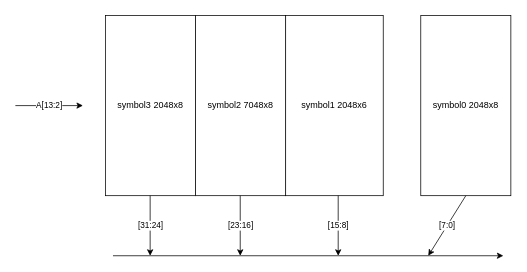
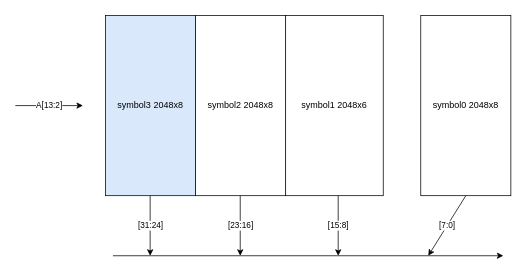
- <mxCell id="5" value="symbol3 2048x8" style="rounded=0;whiteSpace=wrap;html=1;" vertex="1" parent="1"><mxGeometry x="140" y="20" width="120" height="240" as="geometry" /></mxCell>
+ <mxCell id="5" value="symbol3 2048x8" style="rounded=0;whiteSpace=wrap;html=1;fillColor=#dae8fc;" vertex="1" parent="1"><mxGeometry x="140" y="20" width="120" height="240" as="geometry" /></mxCell>
- <mxCell id="4" value="symbol2 7048x8" style="rounded=0;whiteSpace=wrap;html=1;" vertex="1" parent="1"><mxGeometry x="260" y="20" width="120" height="240" as="geometry" /></mxCell>
+ <mxCell id="4" value="symbol2 2048x8" style="rounded=0;whiteSpace=wrap;html=1;" vertex="1" parent="1"><mxGeometry x="260" y="20" width="120" height="240" as="geometry" /></mxCell>
